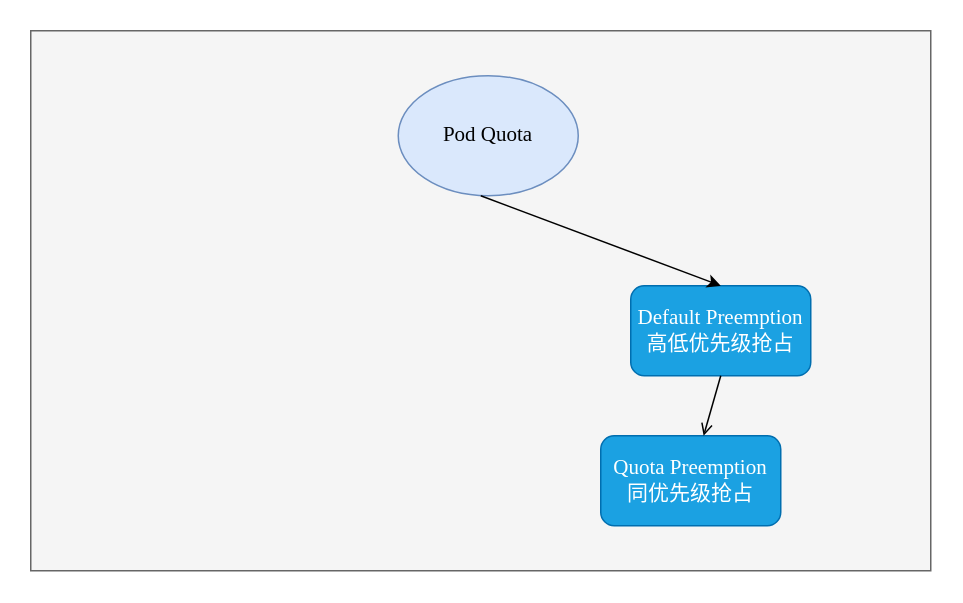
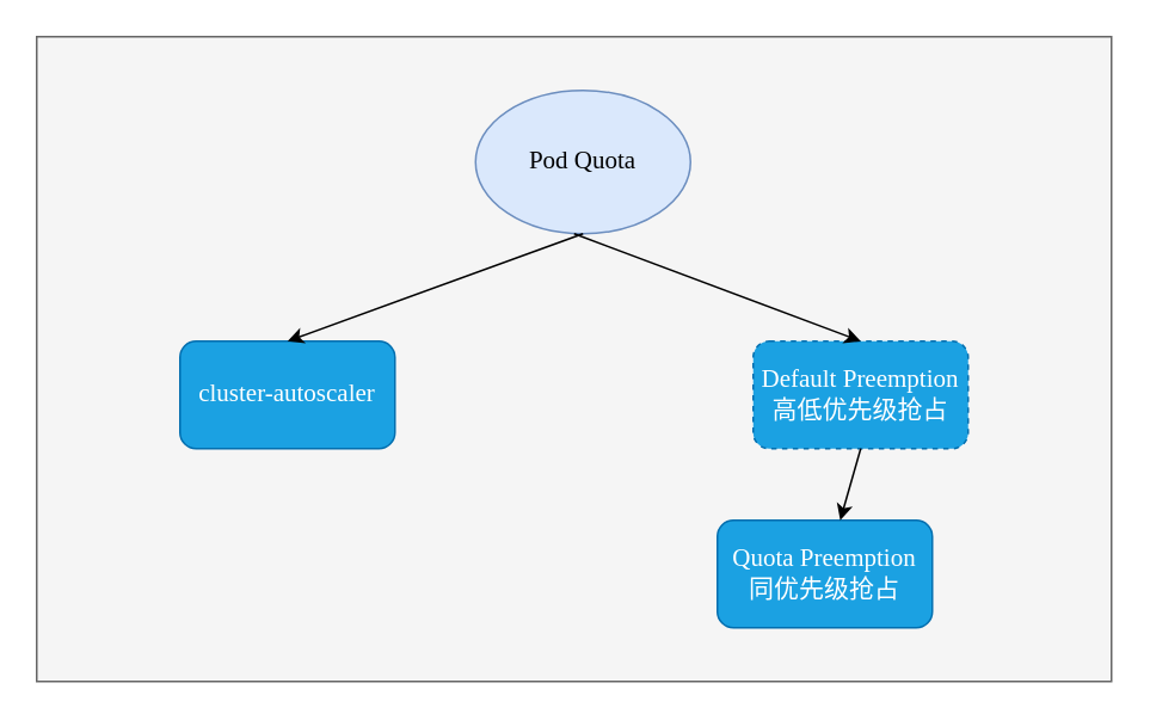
+ <mxCell id="7" value="" style="endArrow=classic;html=1;rounded=0;fontFamily=Times New Roman;fontSize=14;fontColor=#000000;exitX=0.5;exitY=1;exitDx=0;exitDy=0;entryX=0.5;entryY=0;entryDx=0;entryDy=0;" edge="1" parent="1" source="3" target="4"><mxGeometry width="50" height="50" relative="1" as="geometry"><mxPoint x="300" y="210" as="sourcePoint" /><mxPoint x="350" y="160" as="targetPoint" /></mxGeometry></mxCell>
+ <mxCell id="4" value="&lt;font face=&quot;Times New Roman&quot; style=&quot;font-size: 14px;&quot;&gt;cluster-autoscaler&lt;/font&gt;" style="rounded=1;whiteSpace=wrap;html=1;fillColor=#1ba1e2;strokeColor=#006EAF;fontColor=#ffffff;" vertex="1" parent="1"><mxGeometry x="100" y="190" width="120" height="60" as="geometry" /></mxCell>
- <mxCell id="5" value="Default Preemption&lt;br&gt;高低优先级抢占" style="rounded=1;whiteSpace=wrap;html=1;fontFamily=Times New Roman;fontSize=14;fontColor=#ffffff;fillColor=#1ba1e2;strokeColor=#006EAF;" vertex="1" parent="1"><mxGeometry x="420" y="190" width="120" height="60" as="geometry" /></mxCell>
+ <mxCell id="5" value="Default Preemption&lt;br&gt;高低优先级抢占" style="rounded=1;whiteSpace=wrap;html=1;fontFamily=Times New Roman;fontSize=14;fontColor=#ffffff;fillColor=#1ba1e2;strokeColor=#006EAF;dashed=1;" vertex="1" parent="1"><mxGeometry x="420" y="190" width="120" height="60" as="geometry" /></mxCell>
- <mxCell id="9" value="" style="endArrow=open;html=1;rounded=0;fontFamily=Times New Roman;fontSize=14;fontColor=#000000;exitX=0.5;exitY=1;exitDx=0;exitDy=0;" edge="1" parent="1" source="5" target="6"><mxGeometry width="50" height="50" relative="1" as="geometry"><mxPoint x="300" y="230" as="sourcePoint" /><mxPoint x="350" y="180" as="targetPoint" /></mxGeometry></mxCell>
+ <mxCell id="9" value="" style="endArrow=classic;html=1;rounded=0;fontFamily=Times New Roman;fontSize=14;fontColor=#000000;exitX=0.5;exitY=1;exitDx=0;exitDy=0;" edge="1" parent="1" source="5" target="6"><mxGeometry width="50" height="50" relative="1" as="geometry"><mxPoint x="300" y="230" as="sourcePoint" /><mxPoint x="350" y="180" as="targetPoint" /></mxGeometry></mxCell>
